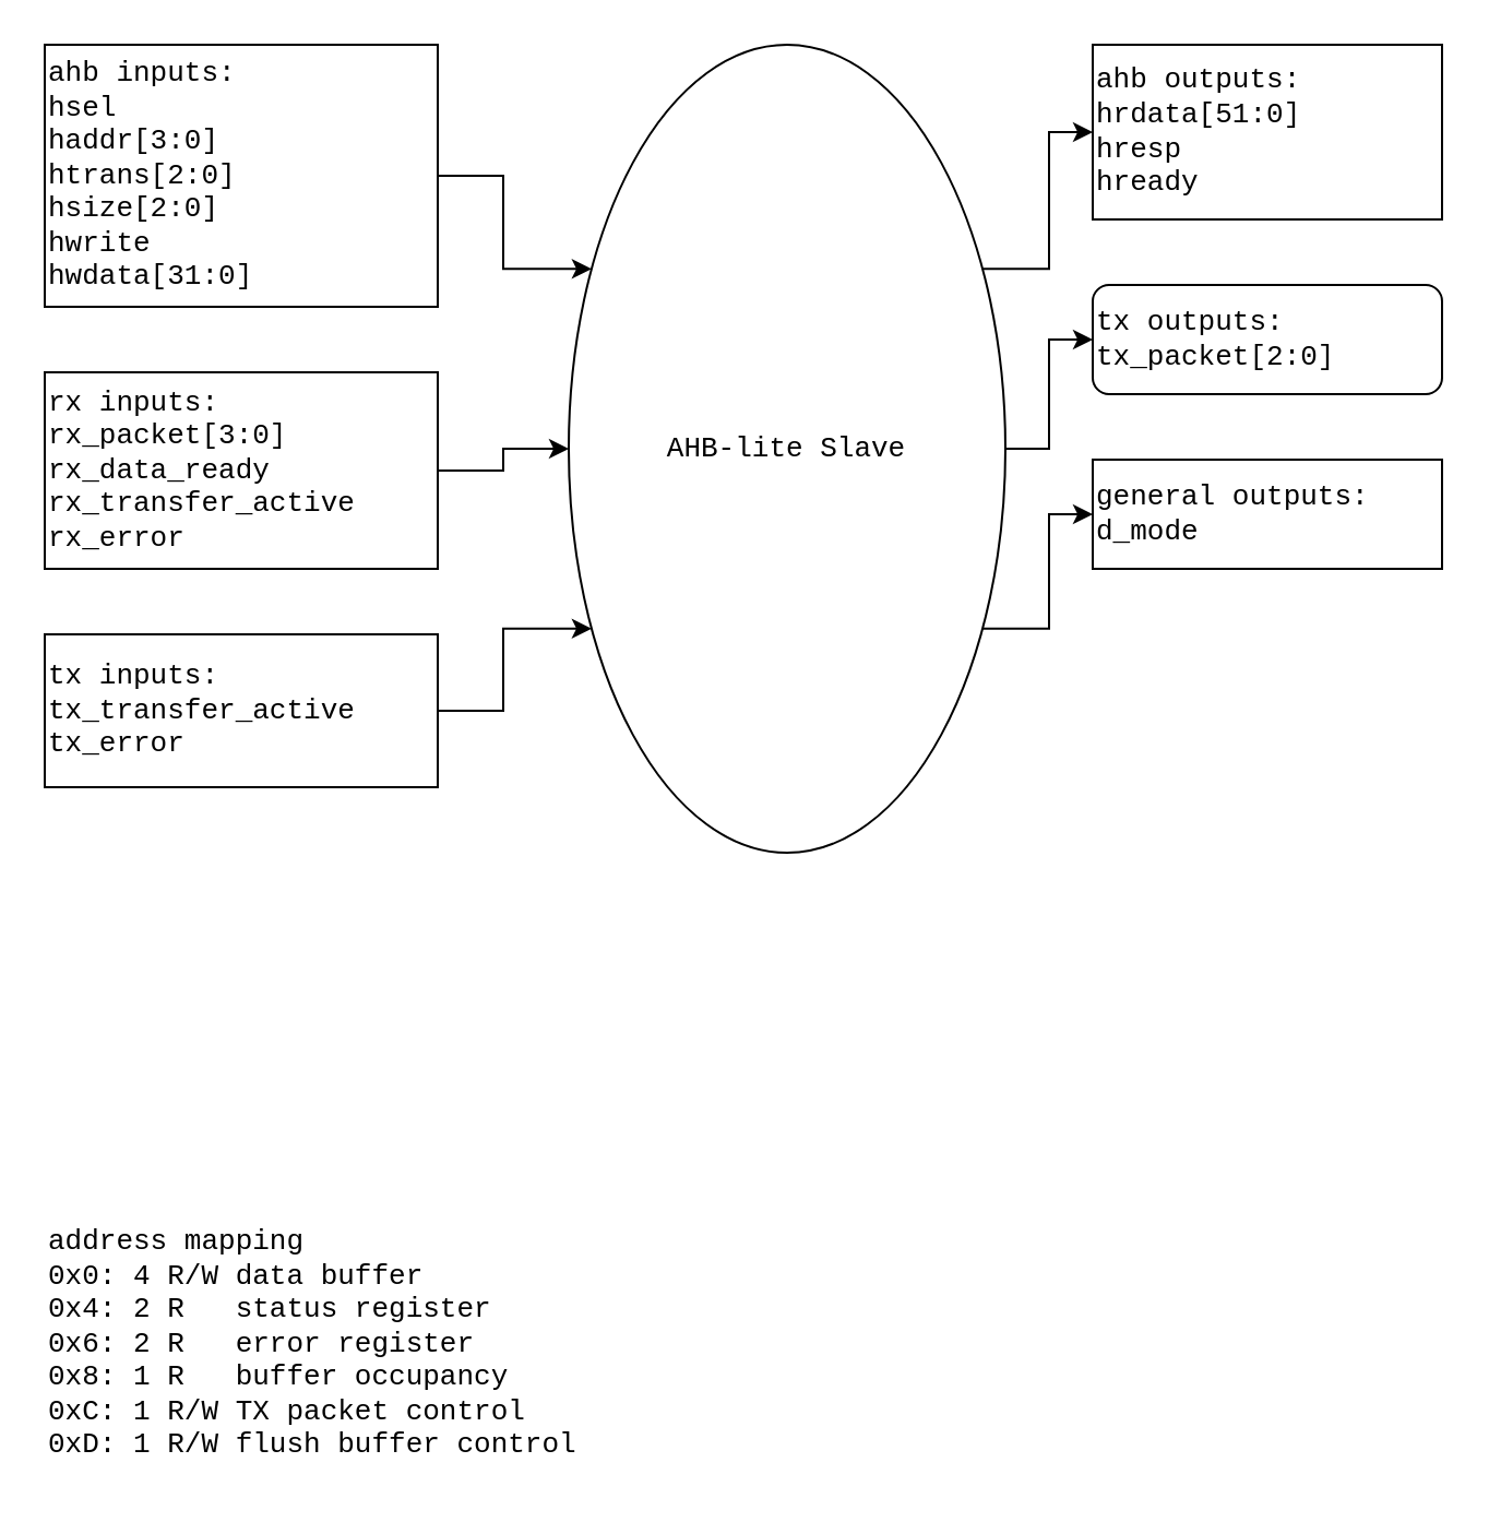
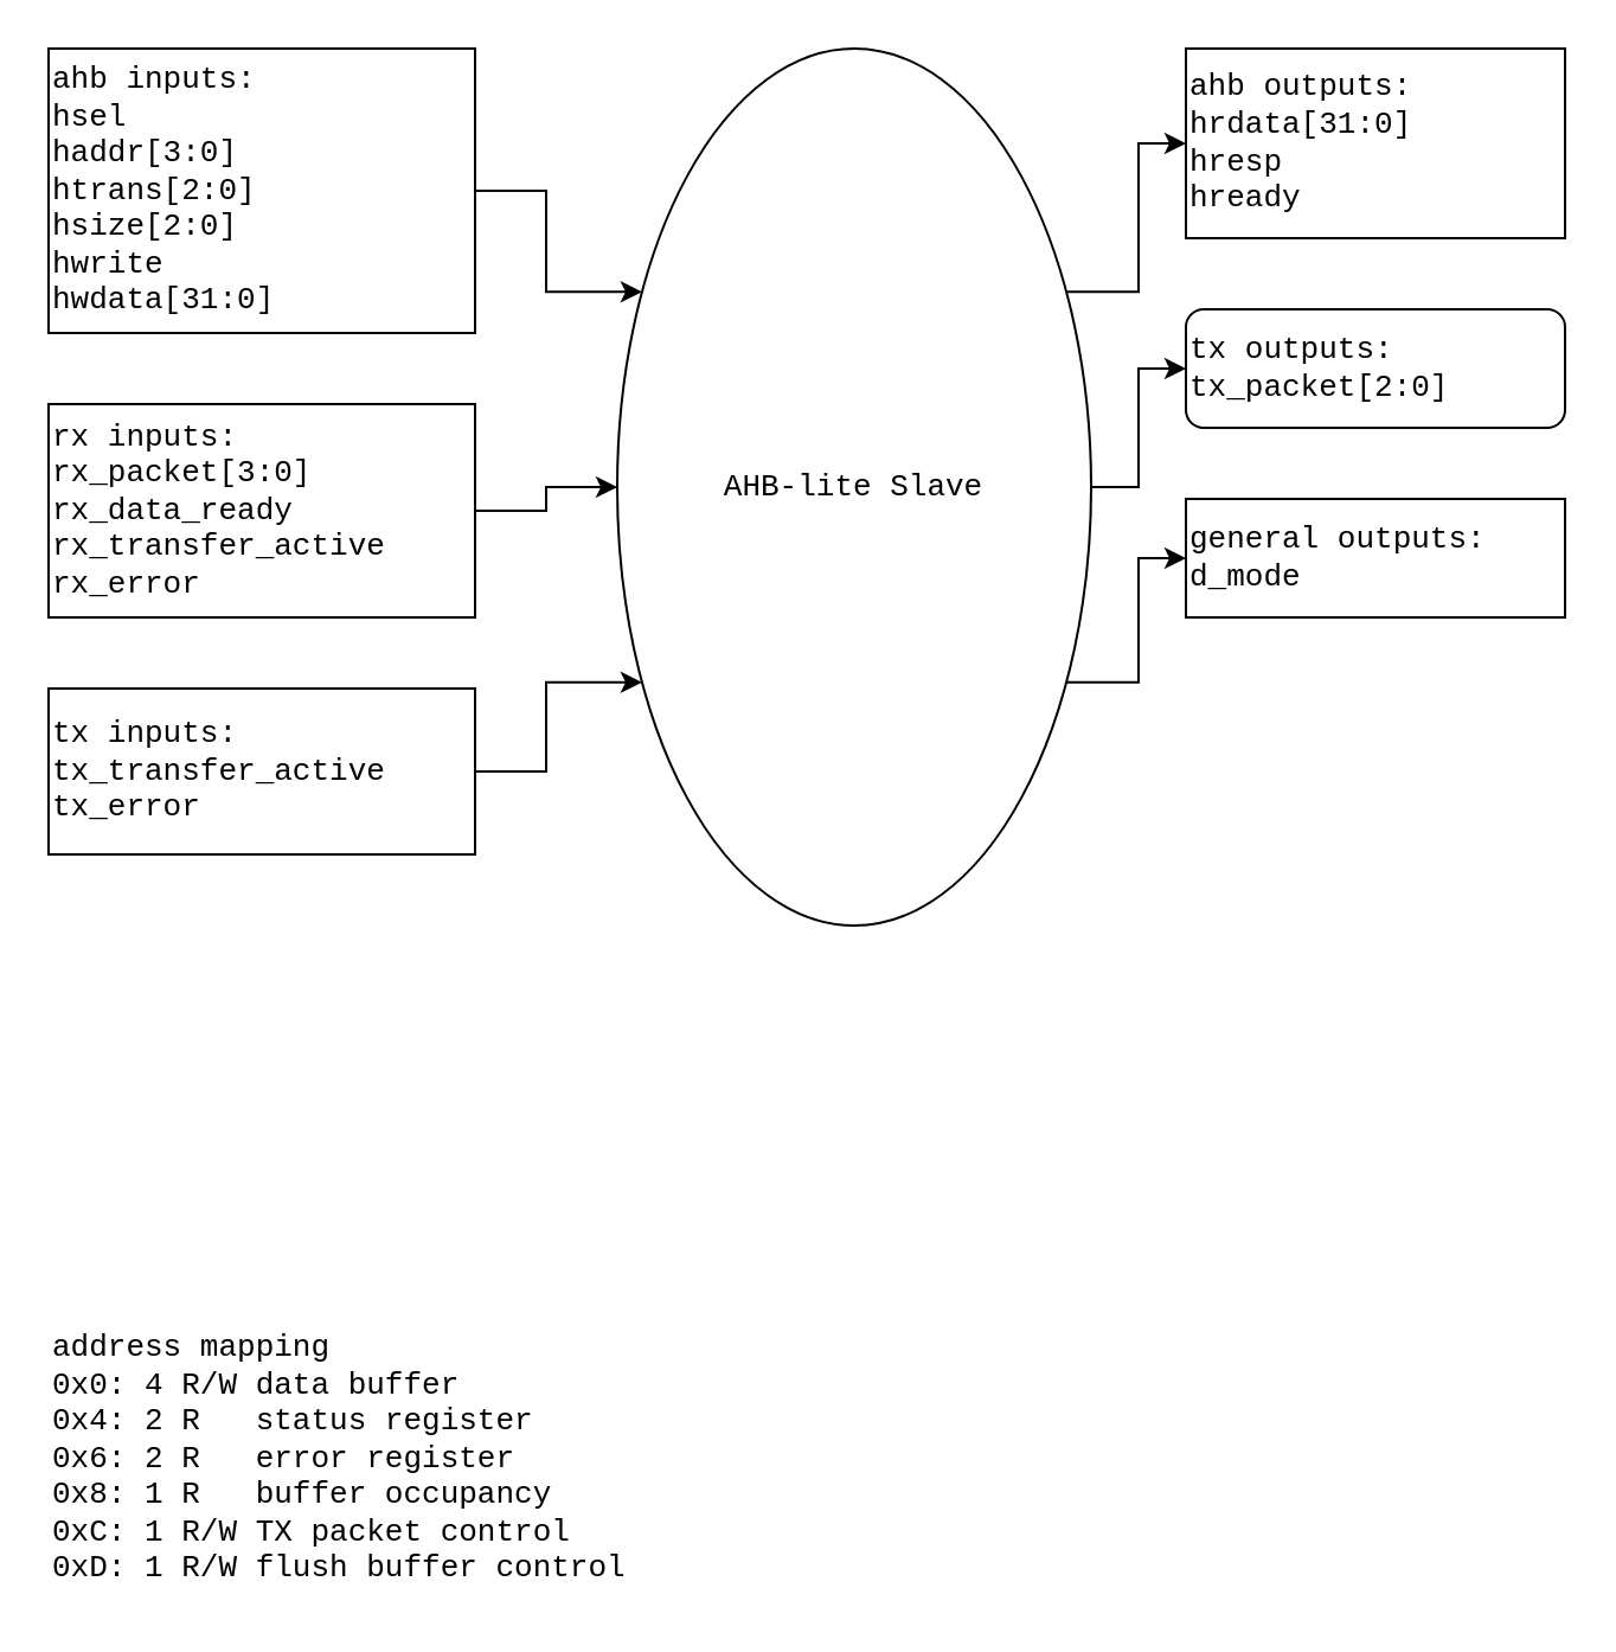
- <mxCell id="5" value="&lt;div style=&quot;font-size: 13px;&quot;&gt;ahb outputs:&lt;/div&gt;&lt;div style=&quot;font-size: 13px;&quot;&gt;hrdata[51:0]&lt;/div&gt;&lt;div style=&quot;font-size: 13px;&quot;&gt;hresp&lt;/div&gt;&lt;div style=&quot;font-size: 13px;&quot;&gt;hready&lt;br style=&quot;font-size: 13px;&quot;&gt;&lt;/div&gt;" style="whiteSpace=wrap;html=1;fontSize=13;fontFamily=Courier New;align=left;" parent="1" vertex="1"><mxGeometry x="500" y="20" width="160" height="80" as="geometry" /></mxCell>
+ <mxCell id="5" value="&lt;div style=&quot;font-size: 13px;&quot;&gt;ahb outputs:&lt;/div&gt;&lt;div style=&quot;font-size: 13px;&quot;&gt;hrdata[31:0]&lt;/div&gt;&lt;div style=&quot;font-size: 13px;&quot;&gt;hresp&lt;/div&gt;&lt;div style=&quot;font-size: 13px;&quot;&gt;hready&lt;br style=&quot;font-size: 13px;&quot;&gt;&lt;/div&gt;" style="whiteSpace=wrap;html=1;fontSize=13;fontFamily=Courier New;align=left;" parent="1" vertex="1"><mxGeometry x="500" y="20" width="160" height="80" as="geometry" /></mxCell>
